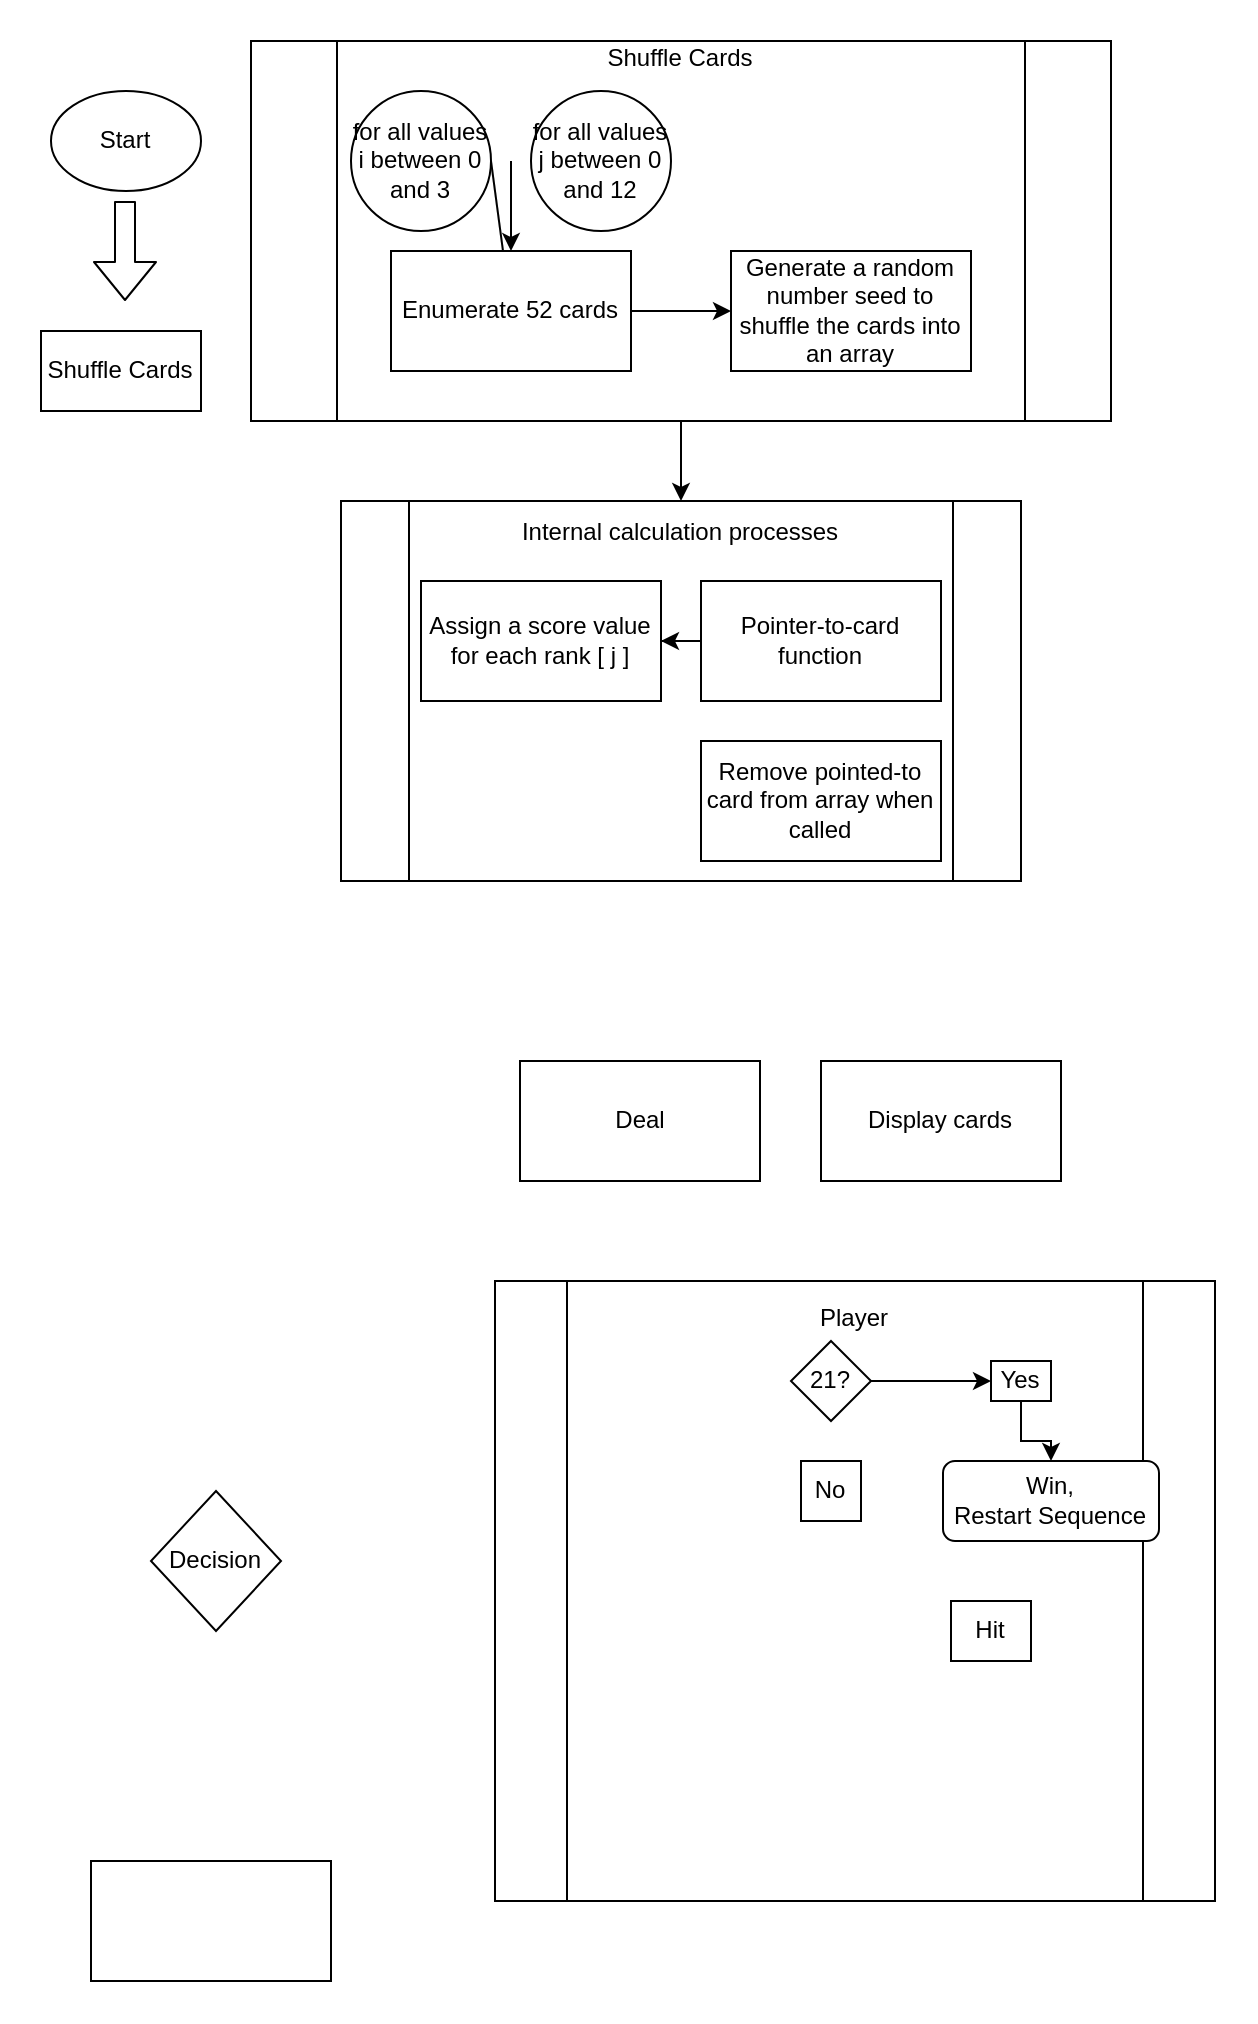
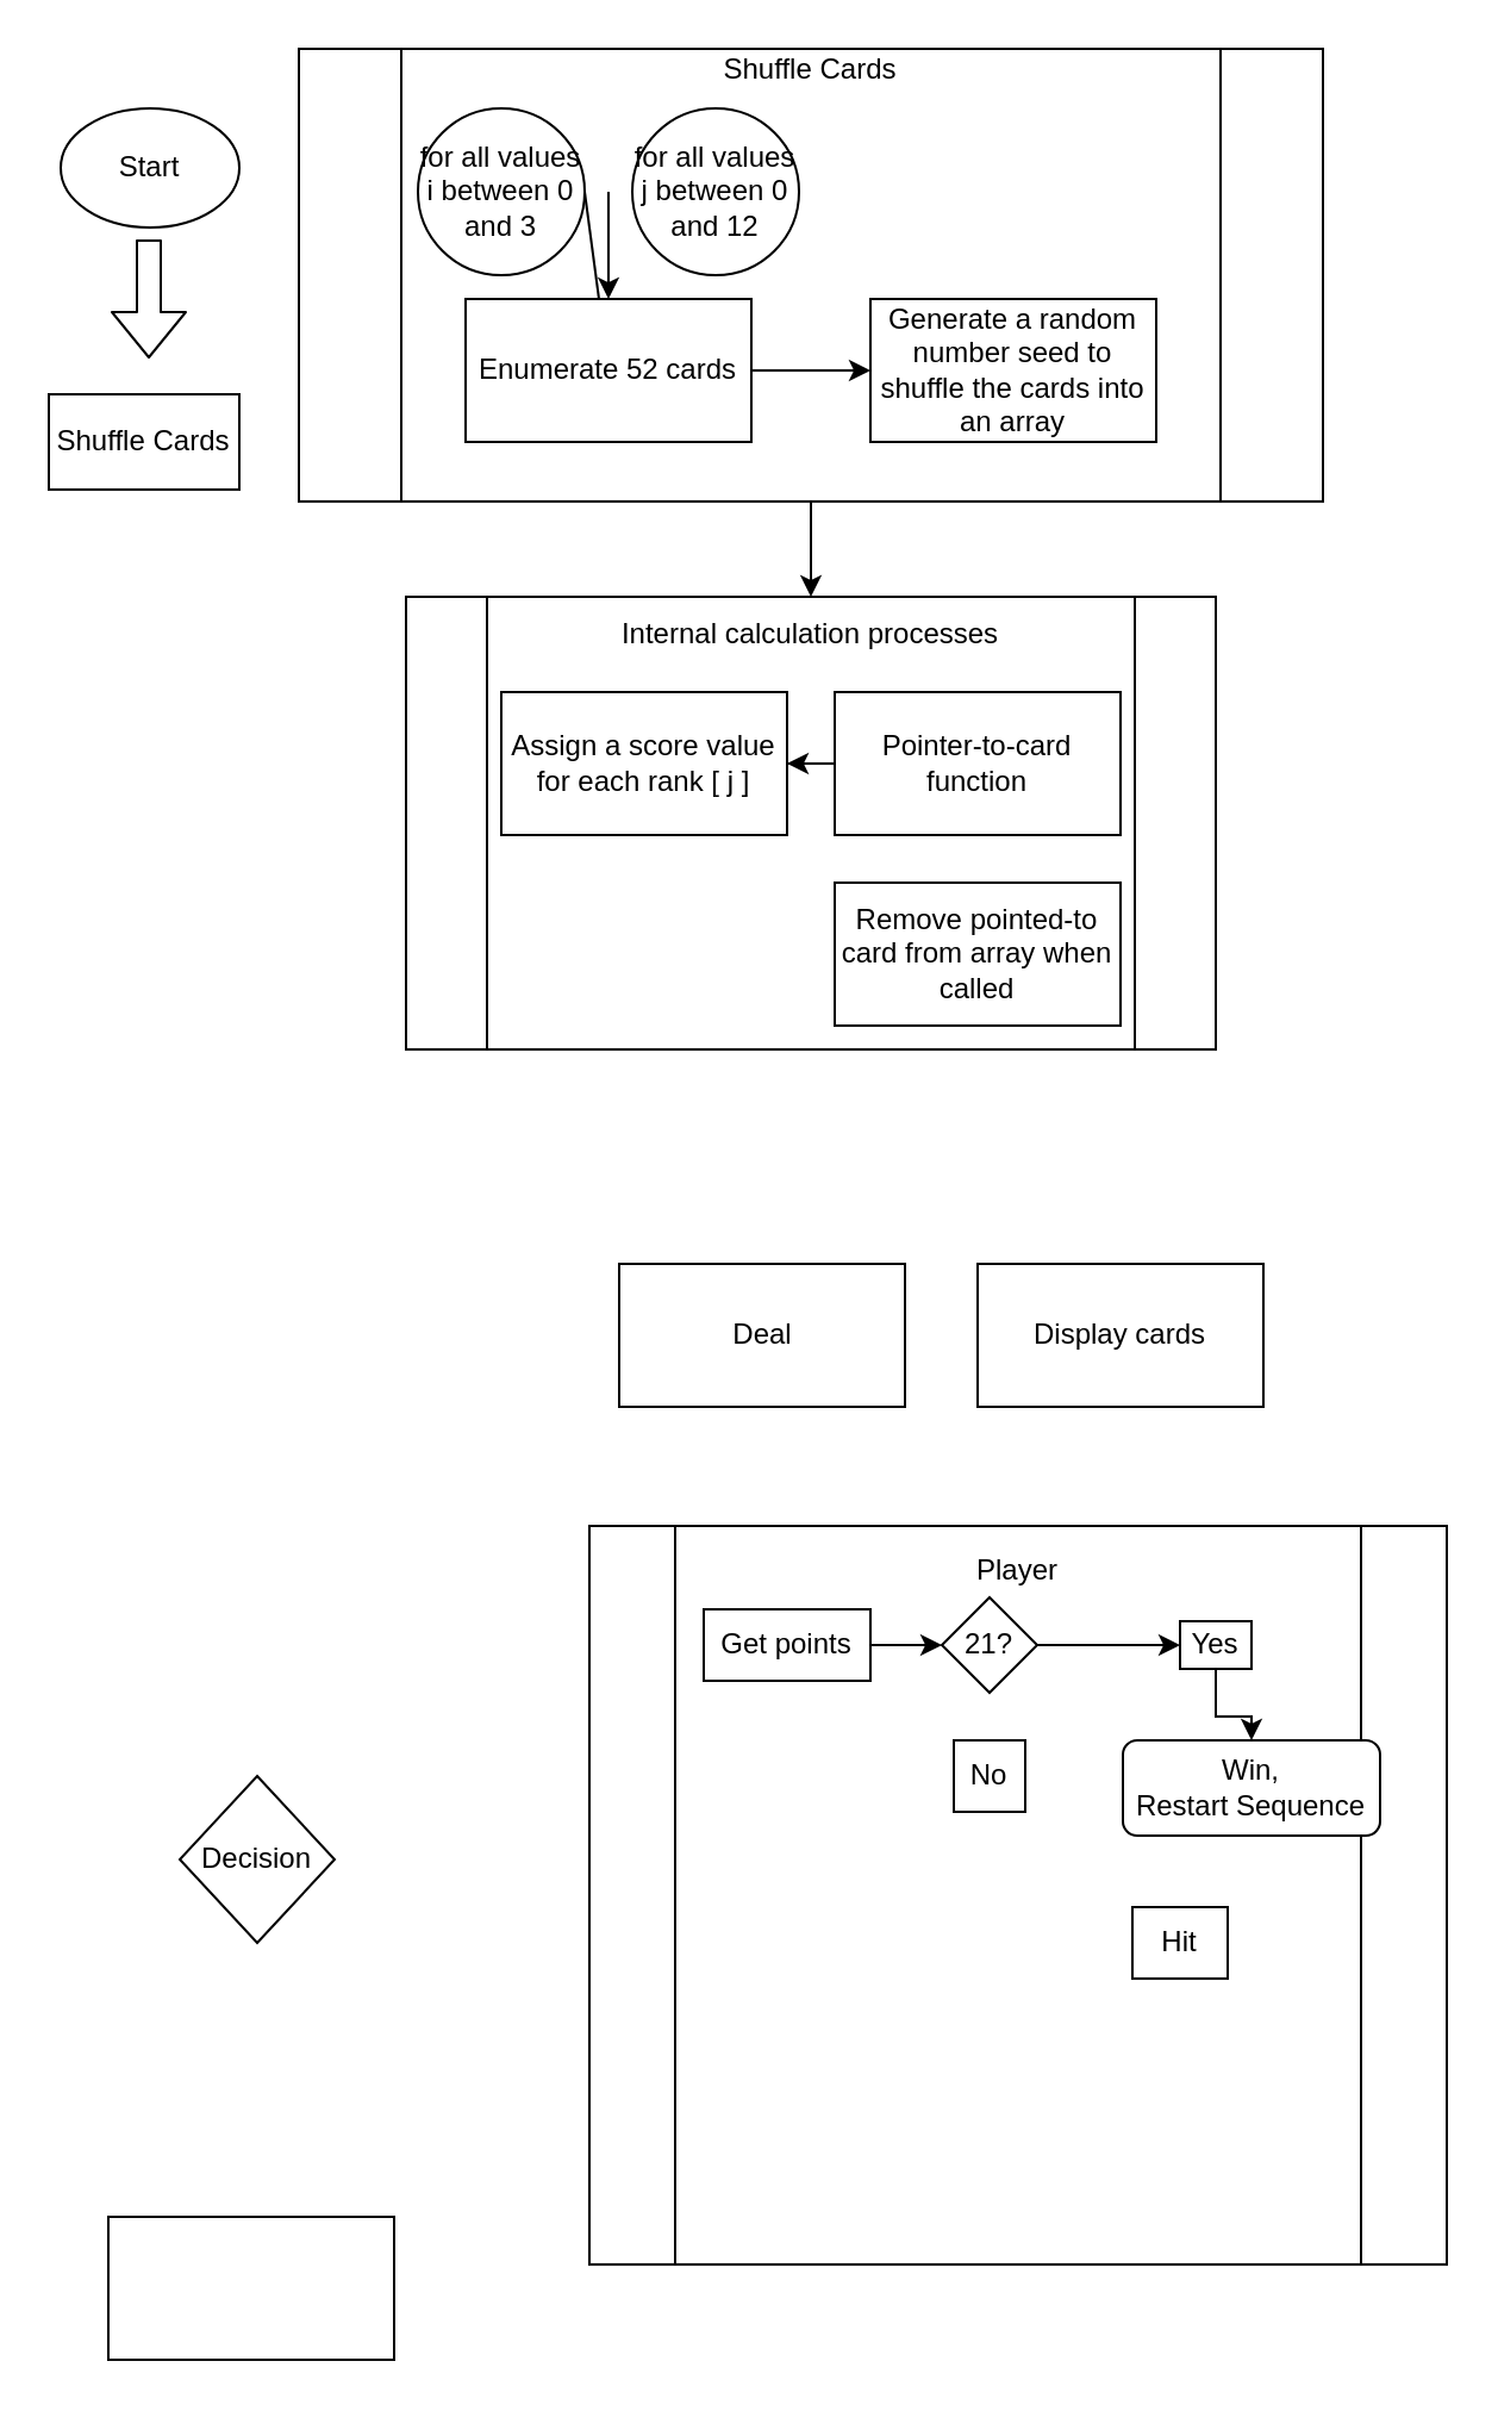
+ <mxCell id="23" value="Get points" style="rounded=0;whiteSpace=wrap;html=1;" vertex="1" parent="1"><mxGeometry x="295" y="675" width="70" height="30" as="geometry" /></mxCell>
+ <mxCell id="22" style="edgeStyle=orthogonalEdgeStyle;rounded=0;orthogonalLoop=1;jettySize=auto;html=1;entryX=0;entryY=0.5;entryDx=0;entryDy=0;" edge="1" parent="1" source="23" target="26"><mxGeometry relative="1" as="geometry" /></mxCell>
